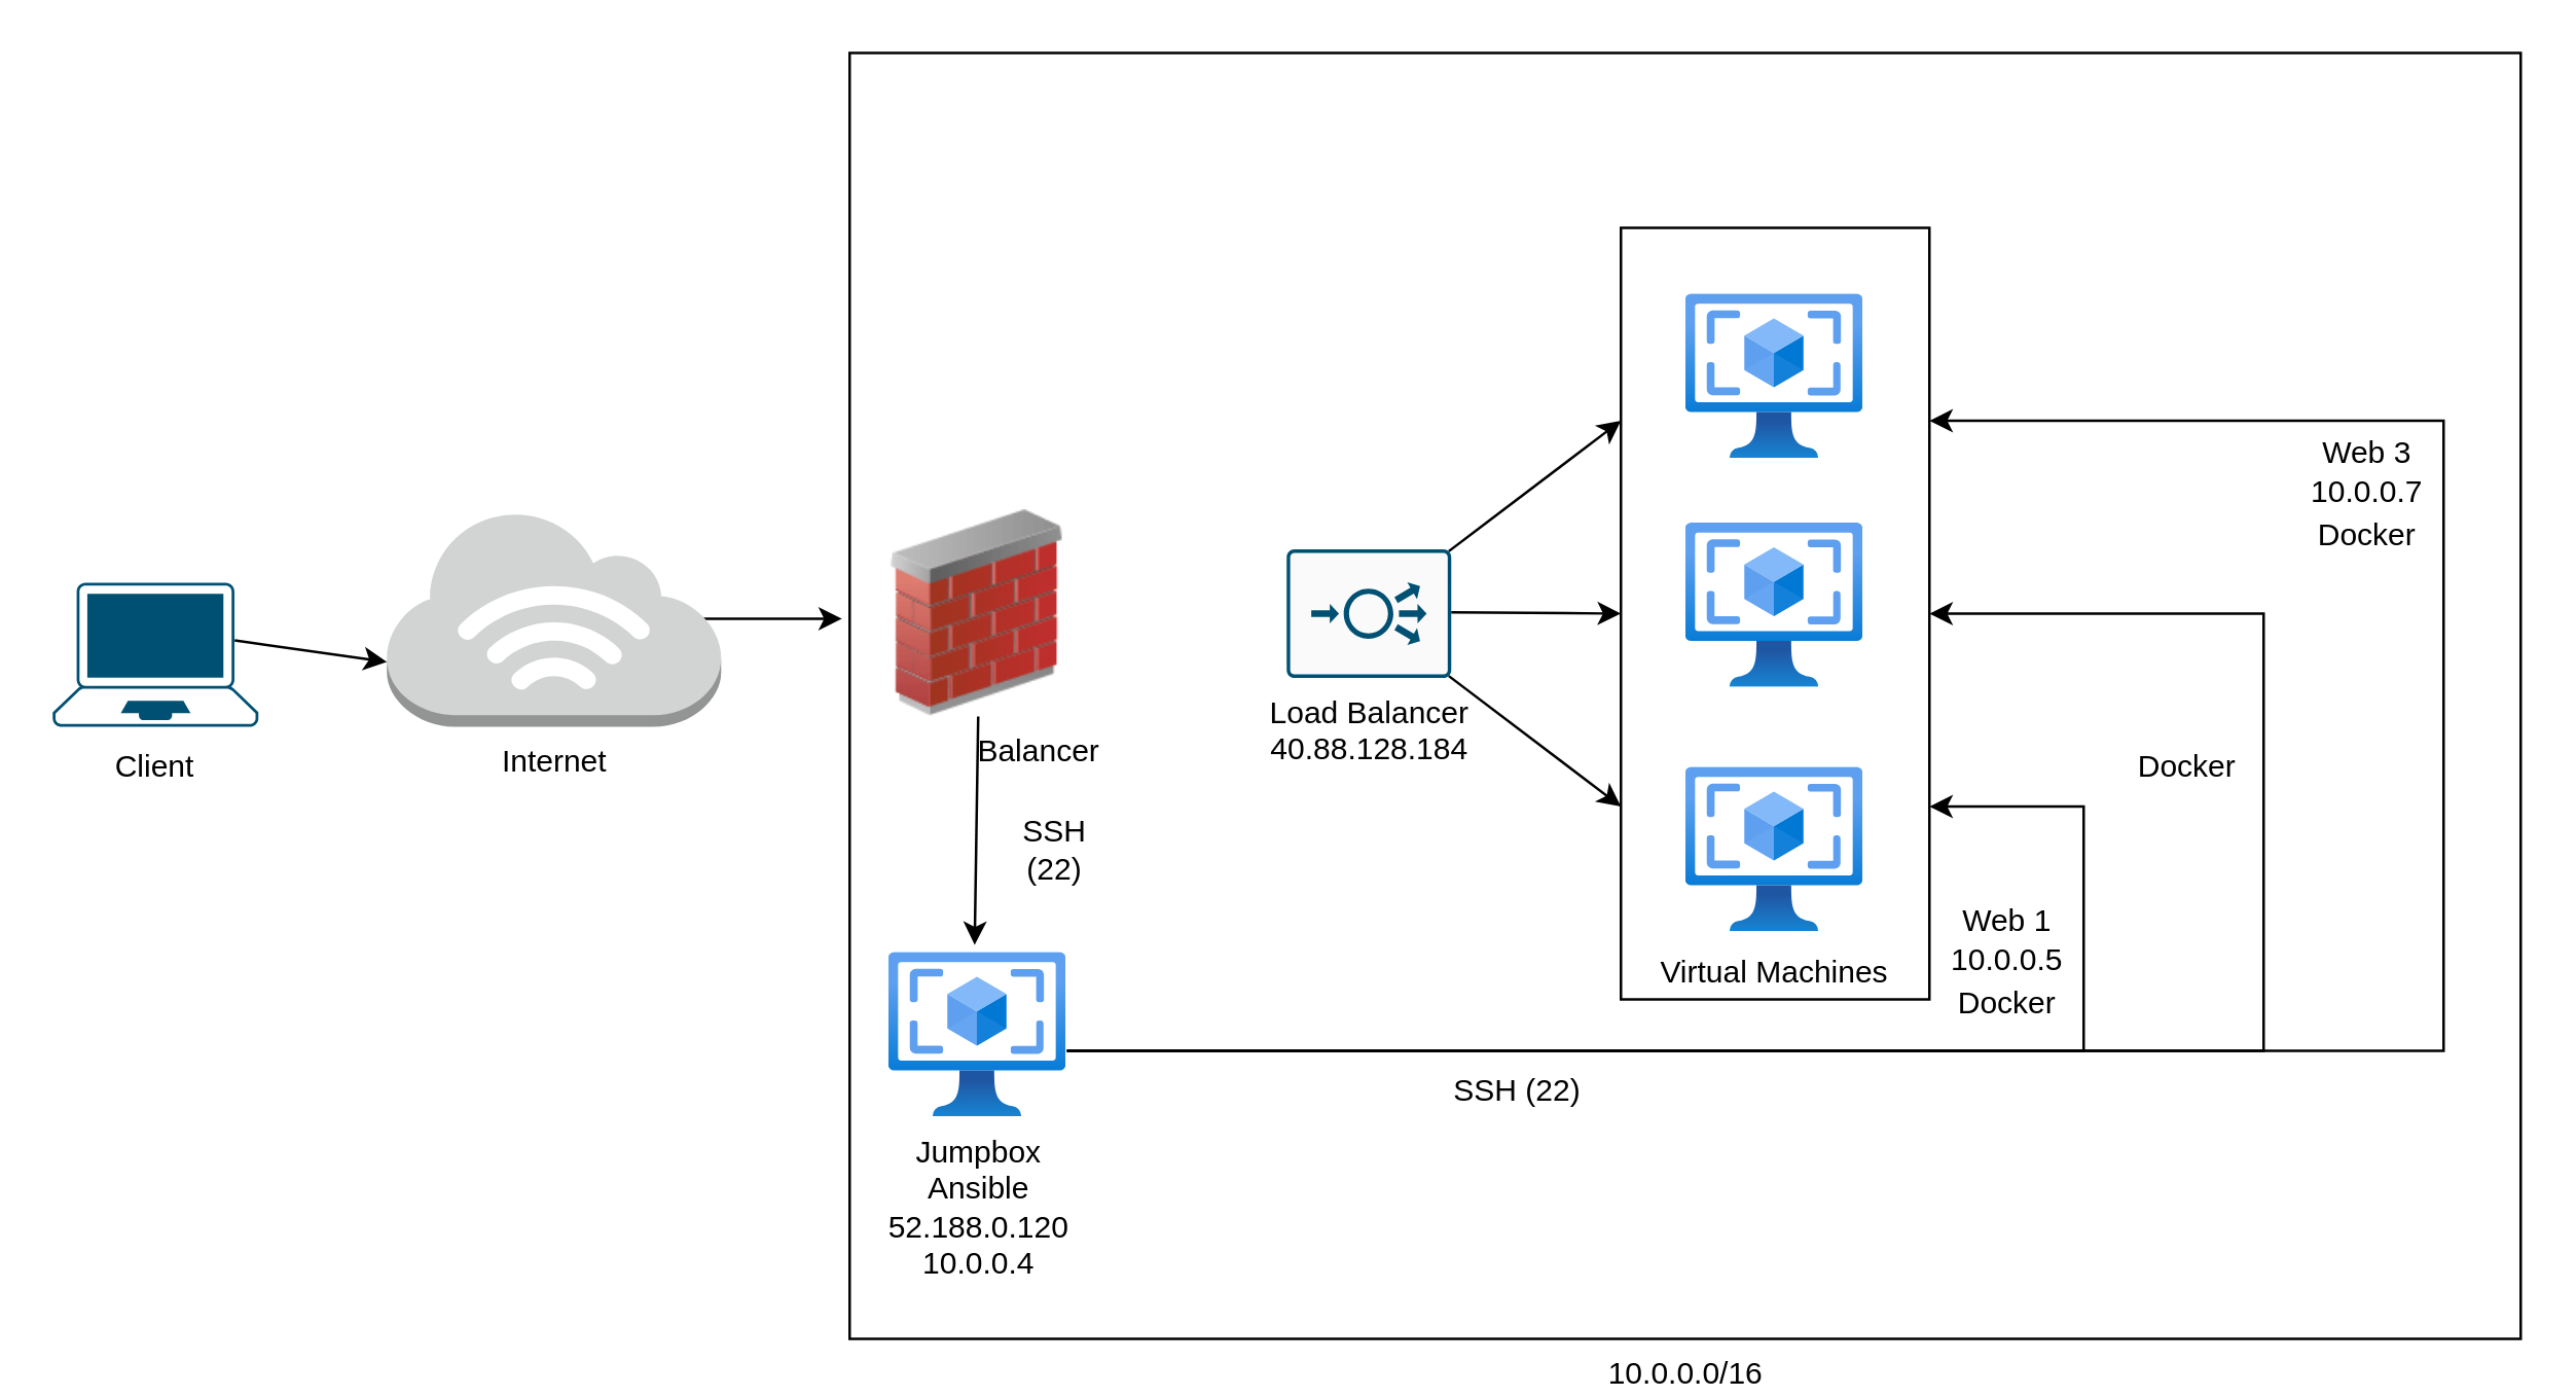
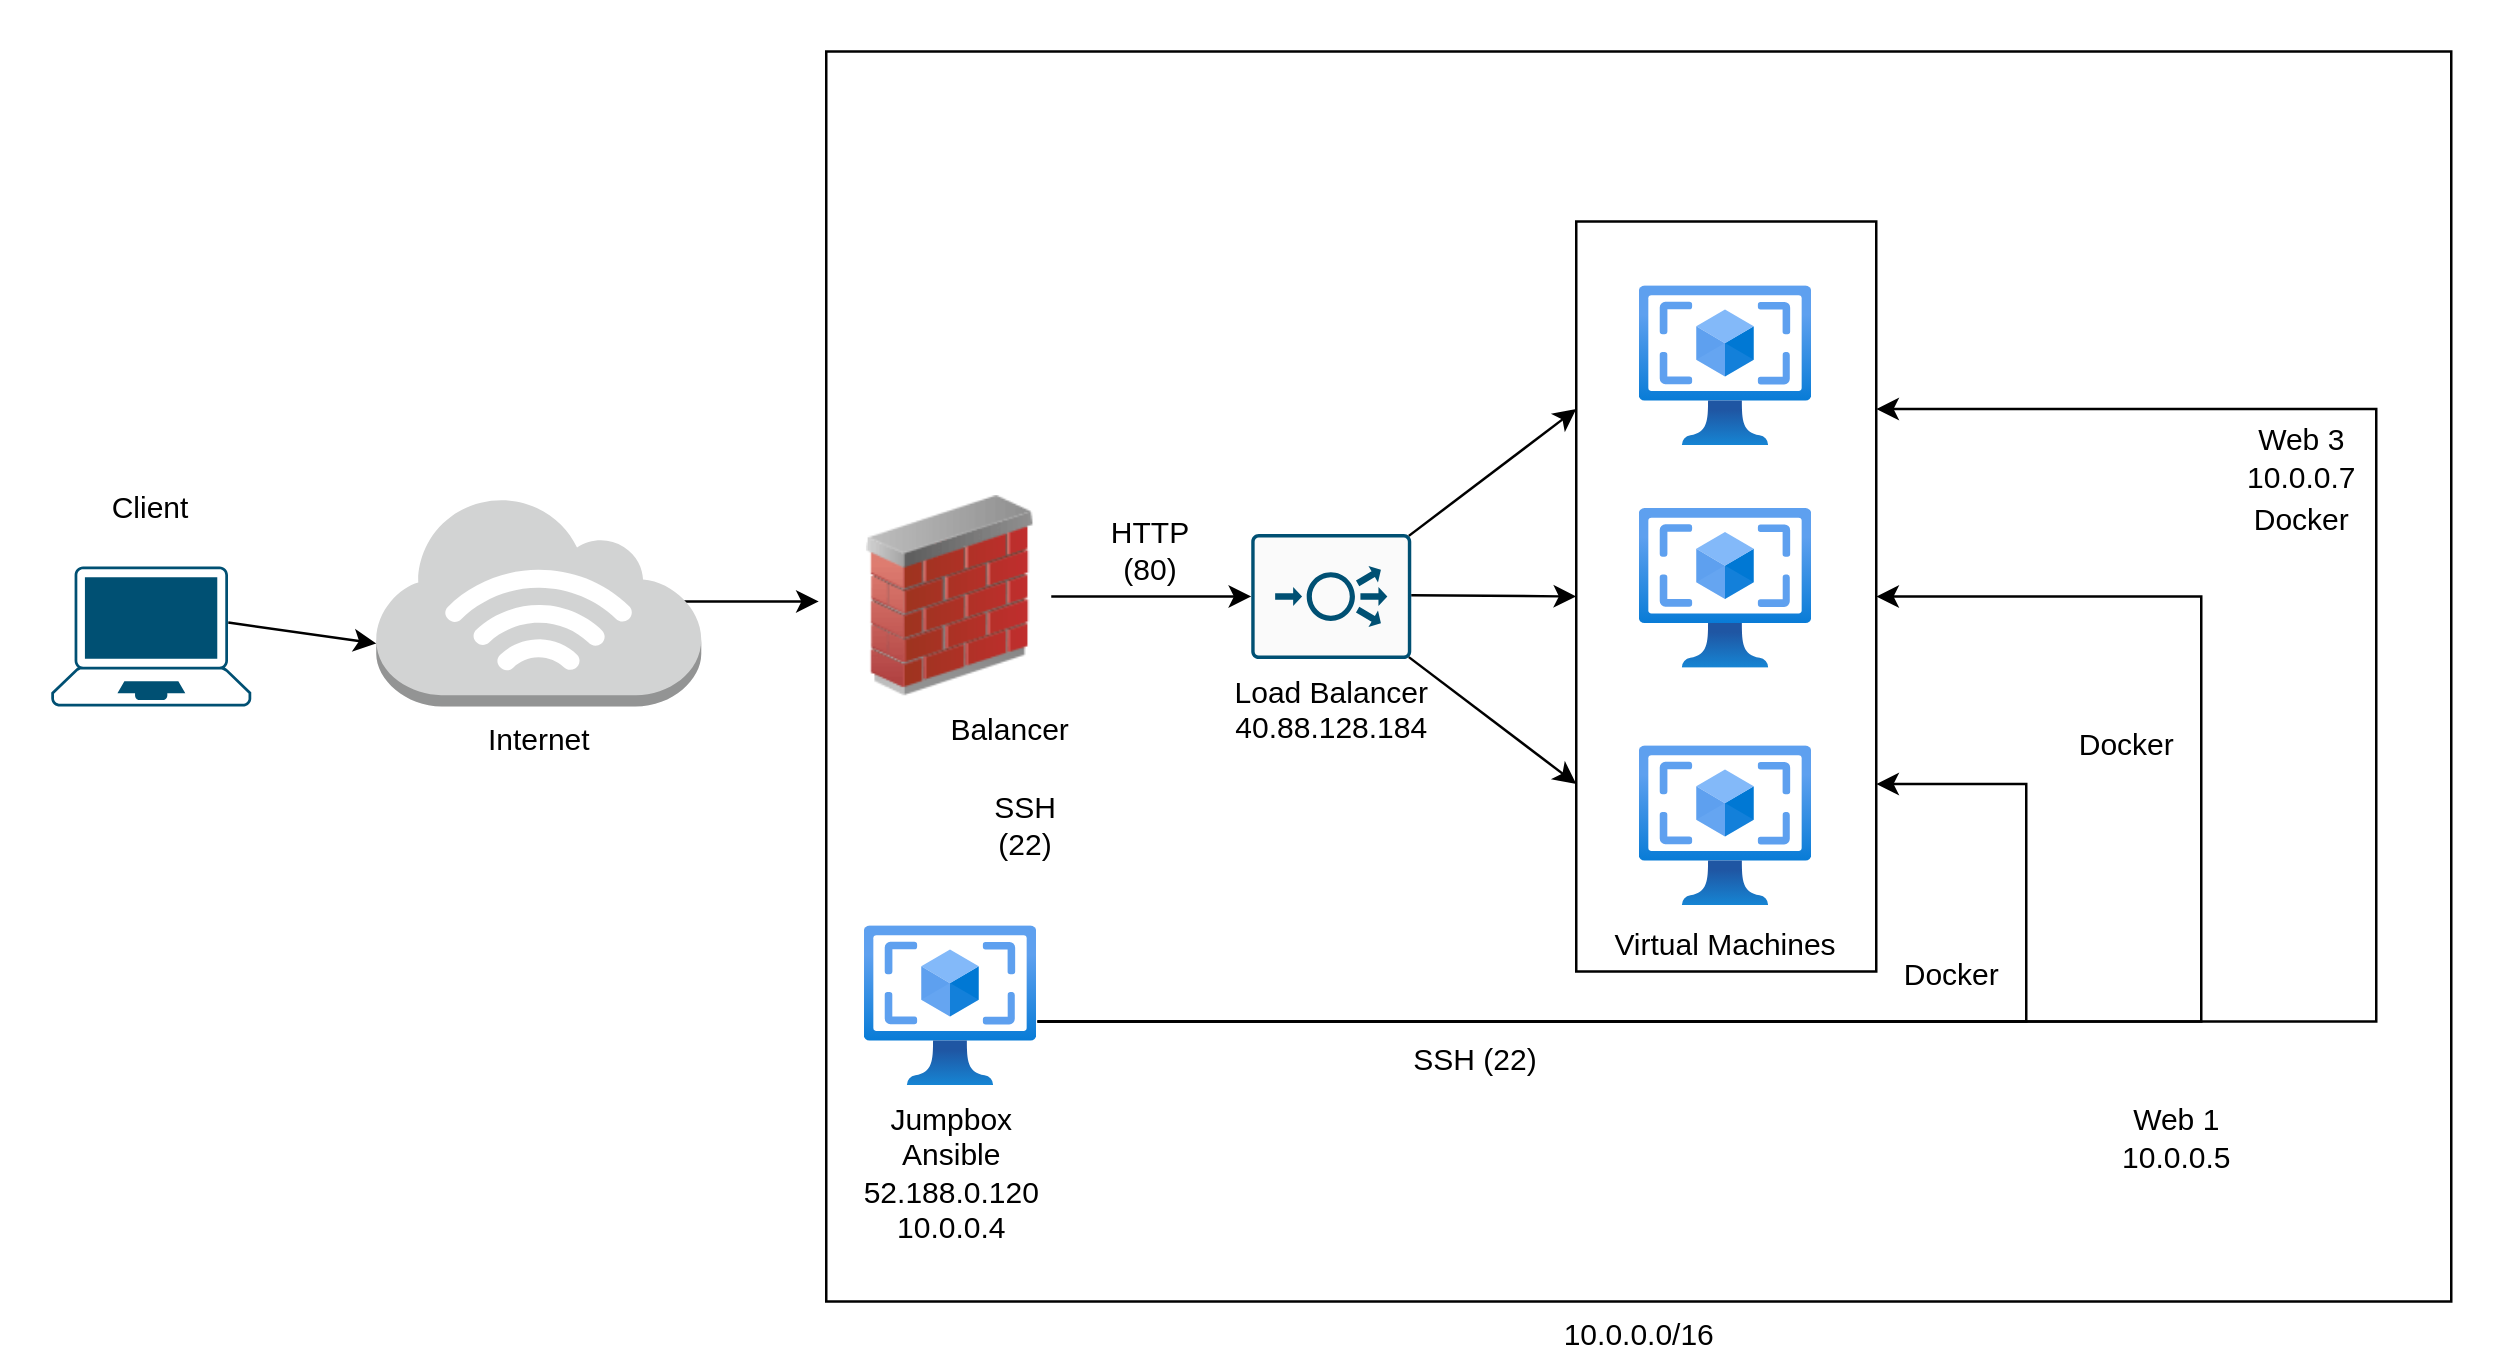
+ <mxCell id="25" value="HTTP (80)" style="text;html=1;strokeColor=none;fillColor=none;align=center;verticalAlign=middle;whiteSpace=wrap;rounded=0;" vertex="1" parent="1"><mxGeometry x="440" y="210" width="40" height="20" as="geometry" /></mxCell>
+ <mxCell id="5" value="" style="endArrow=classic;html=1;exitX=1;exitY=0.5;exitDx=0;exitDy=0;entryX=0;entryY=0.5;entryDx=0;entryDy=0;entryPerimeter=0;startArrow=none;" edge="1" parent="1" source="4" target="14"><mxGeometry width="50" height="50" relative="1" as="geometry"><mxPoint x="420" y="249.5" as="sourcePoint" /><mxPoint x="450" y="238" as="targetPoint" /><Array as="points" /></mxGeometry></mxCell>
- <mxCell id="6" value="Client" style="text;html=1;strokeColor=none;fillColor=none;align=center;verticalAlign=middle;whiteSpace=wrap;rounded=0;" vertex="1" parent="1"><mxGeometry x="40" y="288" width="40" height="20" as="geometry" /></mxCell>
+ <mxCell id="6" value="Client" style="text;html=1;strokeColor=none;fillColor=none;align=center;verticalAlign=middle;whiteSpace=wrap;rounded=0;" vertex="1" parent="1"><mxGeometry x="40" y="193" width="40" height="20" as="geometry" /></mxCell>
- <mxCell id="27" value="" style="endArrow=classic;html=1;exitX=0.5;exitY=1;exitDx=0;exitDy=0;entryX=0.48;entryY=-0.05;entryDx=0;entryDy=0;entryPerimeter=0;startArrow=none;" edge="1" parent="1" source="4" target="12"><mxGeometry width="50" height="50" relative="1" as="geometry"><mxPoint x="430" y="248" as="sourcePoint" /><mxPoint x="510" y="248" as="targetPoint" /><Array as="points" /></mxGeometry></mxCell>
- <mxCell id="29" value="Web 1&lt;br&gt;10.0.0.5" style="text;html=1;align=center;verticalAlign=middle;resizable=0;points=[];autosize=1;strokeColor=none;" vertex="1" parent="1"><mxGeometry x="750" y="350" width="60" height="30" as="geometry" /></mxCell>
+ <mxCell id="29" value="Web 1&lt;br&gt;10.0.0.5" style="text;html=1;align=center;verticalAlign=middle;resizable=0;points=[];autosize=1;strokeColor=none;" vertex="1" parent="1"><mxGeometry x="840" y="440" width="60" height="30" as="geometry" /></mxCell>
